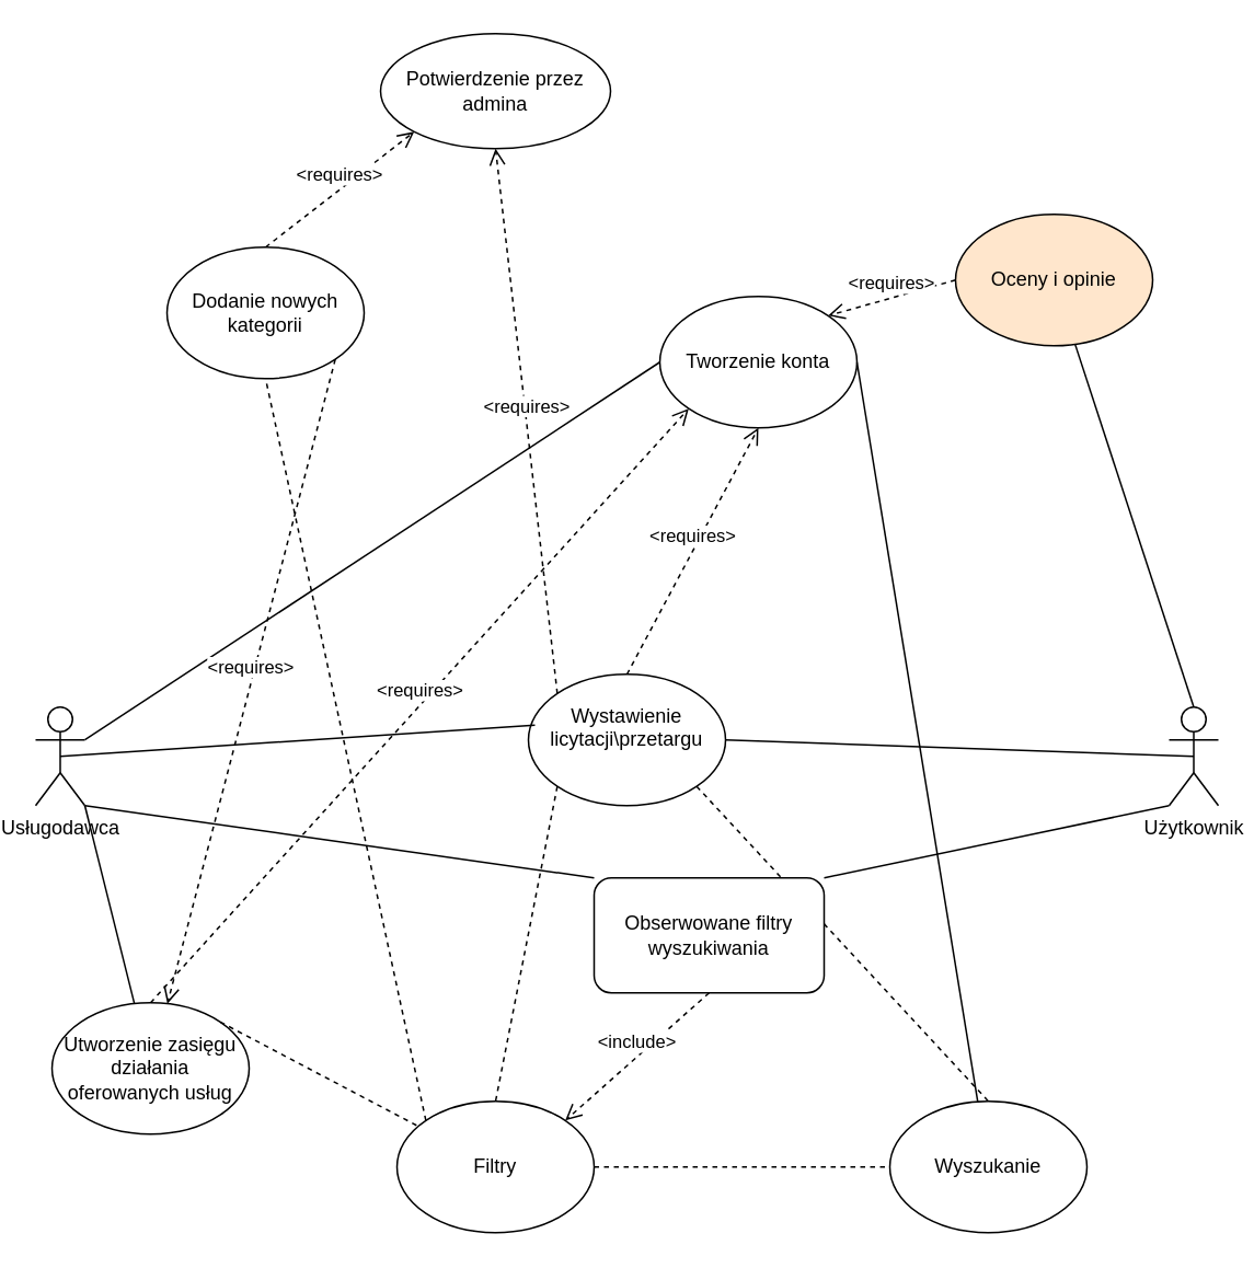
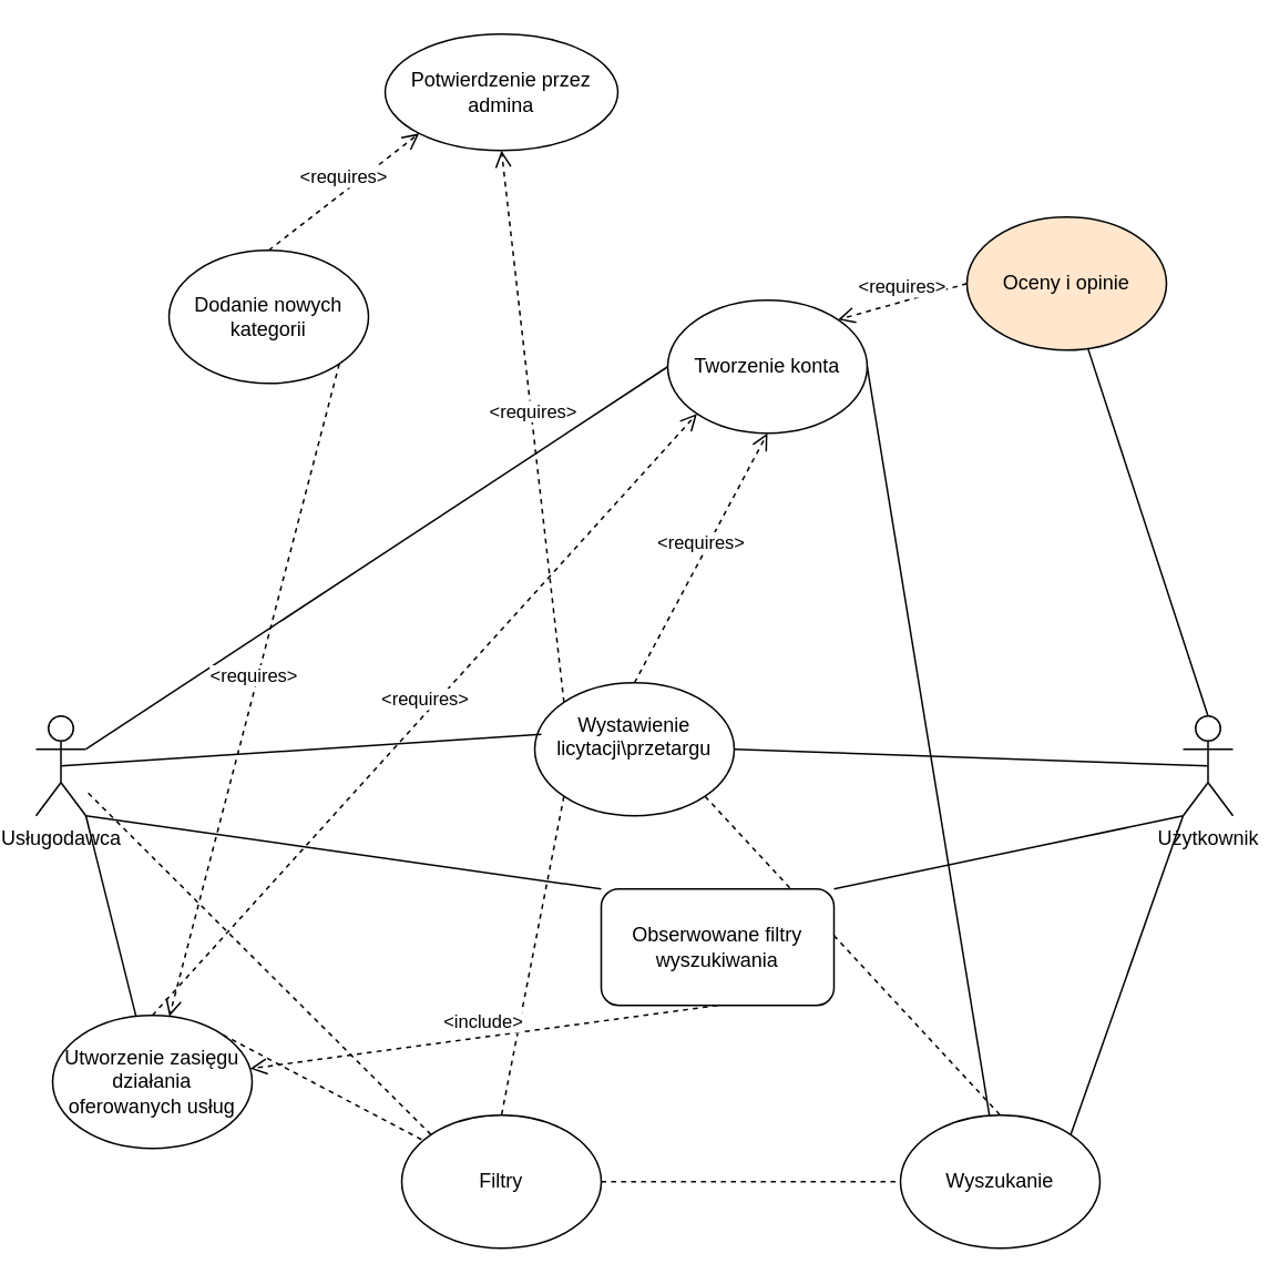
- <mxCell id="25" value="" style="endArrow=none;dashed=1;html=1;entryX=0.5;entryY=1;entryDx=0;entryDy=0;exitX=0;exitY=0;exitDx=0;exitDy=0;" edge="1" parent="1" source="21" target="4"><mxGeometry width="50" height="50" relative="1" as="geometry"><mxPoint x="0" y="880" as="sourcePoint" /><mxPoint x="50" y="830" as="targetPoint" /></mxGeometry></mxCell>
+ <mxCell id="25" value="" style="endArrow=none;dashed=1;html=1;exitX=0;exitY=0;exitDx=0;exitDy=0;" edge="1" parent="1" source="21" target="2"><mxGeometry width="50" height="50" relative="1" as="geometry"><mxPoint x="0" y="880" as="sourcePoint" /><mxPoint x="50" y="830" as="targetPoint" /></mxGeometry></mxCell>
+ <mxCell id="11" value="" style="endArrow=none;html=1;entryX=0;entryY=1;entryDx=0;entryDy=0;entryPerimeter=0;exitX=1;exitY=0;exitDx=0;exitDy=0;" edge="1" parent="1" source="9" target="6"><mxGeometry width="50" height="50" relative="1" as="geometry"><mxPoint x="620" y="530" as="sourcePoint" /><mxPoint x="670" y="440" as="targetPoint" /></mxGeometry></mxCell>
- <mxCell id="34" value="&amp;lt;include&amp;gt;" style="html=1;verticalAlign=bottom;endArrow=open;dashed=1;endSize=8;exitX=0.5;exitY=1;exitDx=0;exitDy=0;entryX=1;entryY=0;entryDx=0;entryDy=0;" edge="1" parent="1" source="31" target="21"><mxGeometry relative="1" as="geometry"><mxPoint x="80" y="780" as="sourcePoint" /><mxPoint x="0" y="780" as="targetPoint" /></mxGeometry></mxCell>
+ <mxCell id="34" value="&amp;lt;include&amp;gt;" style="html=1;verticalAlign=bottom;endArrow=open;dashed=1;endSize=8;exitX=0.5;exitY=1;exitDx=0;exitDy=0;" edge="1" parent="1" source="31" target="5"><mxGeometry relative="1" as="geometry"><mxPoint x="80" y="780" as="sourcePoint" /><mxPoint x="0" y="780" as="targetPoint" /></mxGeometry></mxCell>
